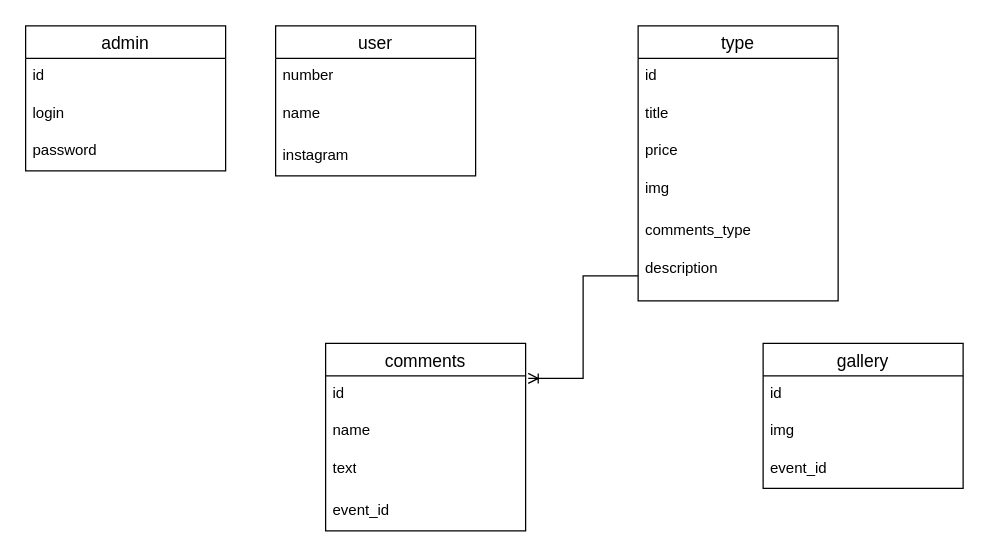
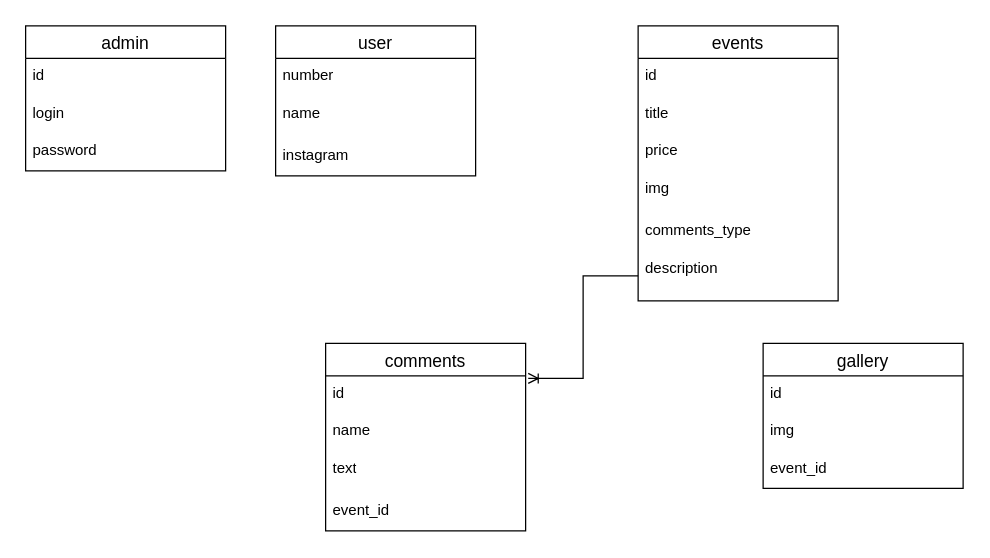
- <mxCell id="15" value="type" style="swimlane;fontStyle=0;childLayout=stackLayout;horizontal=1;startSize=26;horizontalStack=0;resizeParent=1;resizeParentMax=0;resizeLast=0;collapsible=1;marginBottom=0;align=center;fontSize=14;" vertex="1" parent="1"><mxGeometry x="510" y="20" width="160" height="220" as="geometry" /></mxCell>
+ <mxCell id="15" value="events" style="swimlane;fontStyle=0;childLayout=stackLayout;horizontal=1;startSize=26;horizontalStack=0;resizeParent=1;resizeParentMax=0;resizeLast=0;collapsible=1;marginBottom=0;align=center;fontSize=14;" vertex="1" parent="1"><mxGeometry x="510" y="20" width="160" height="220" as="geometry" /></mxCell>
